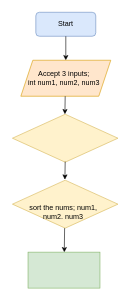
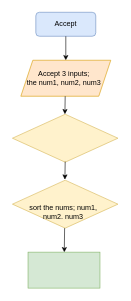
- <mxCell id="3" value="Start" style="text;html=1;strokeColor=none;fillColor=none;align=center;verticalAlign=middle;whiteSpace=wrap;rounded=0;" vertex="1" parent="1"><mxGeometry x="79" y="25" width="60" height="30" as="geometry" /></mxCell>
+ <mxCell id="3" value="Accept" style="text;html=1;strokeColor=none;fillColor=none;align=center;verticalAlign=middle;whiteSpace=wrap;rounded=0;" vertex="1" parent="1"><mxGeometry x="79" y="25" width="60" height="30" as="geometry" /></mxCell>
- <mxCell id="6" value="Accept 3 inputs;&lt;br&gt;int num1, num2, num3" style="text;html=1;strokeColor=none;fillColor=none;align=center;verticalAlign=middle;whiteSpace=wrap;rounded=0;" vertex="1" parent="1"><mxGeometry x="26" y="114" width="160" height="30" as="geometry" /></mxCell>
+ <mxCell id="6" value="Accept 3 inputs;&lt;br&gt;the num1, num2, num3" style="text;html=1;strokeColor=none;fillColor=none;align=center;verticalAlign=middle;whiteSpace=wrap;rounded=0;" vertex="1" parent="1"><mxGeometry x="26" y="114" width="160" height="30" as="geometry" /></mxCell>
